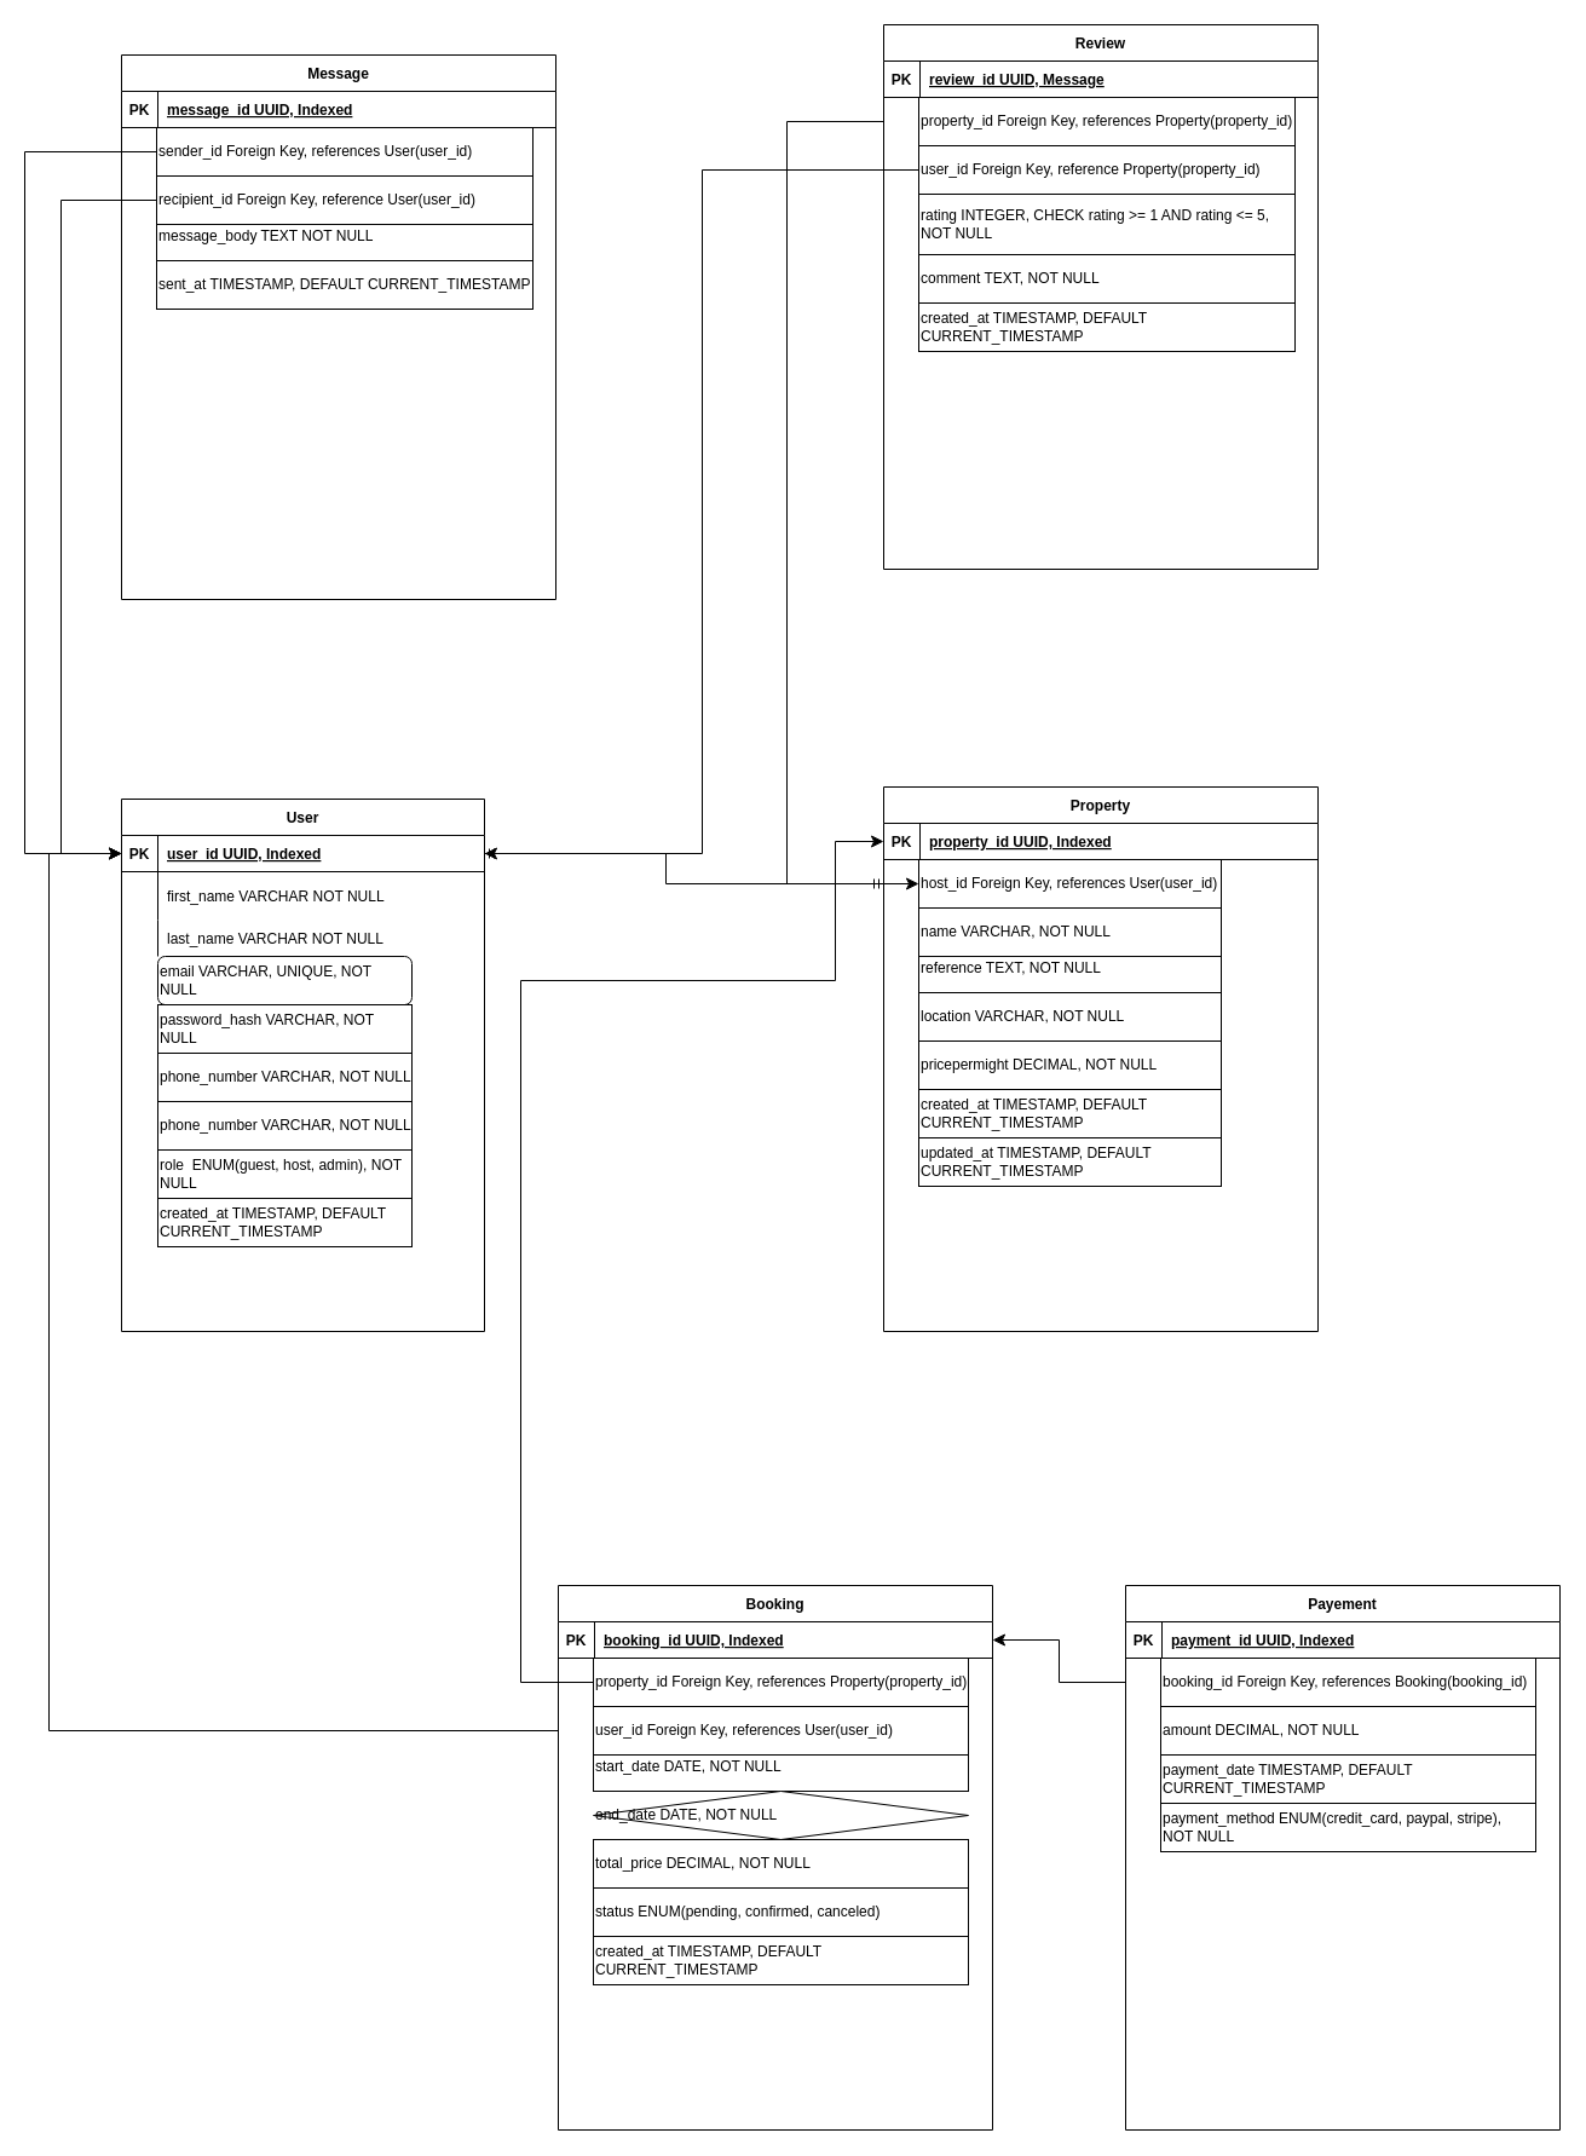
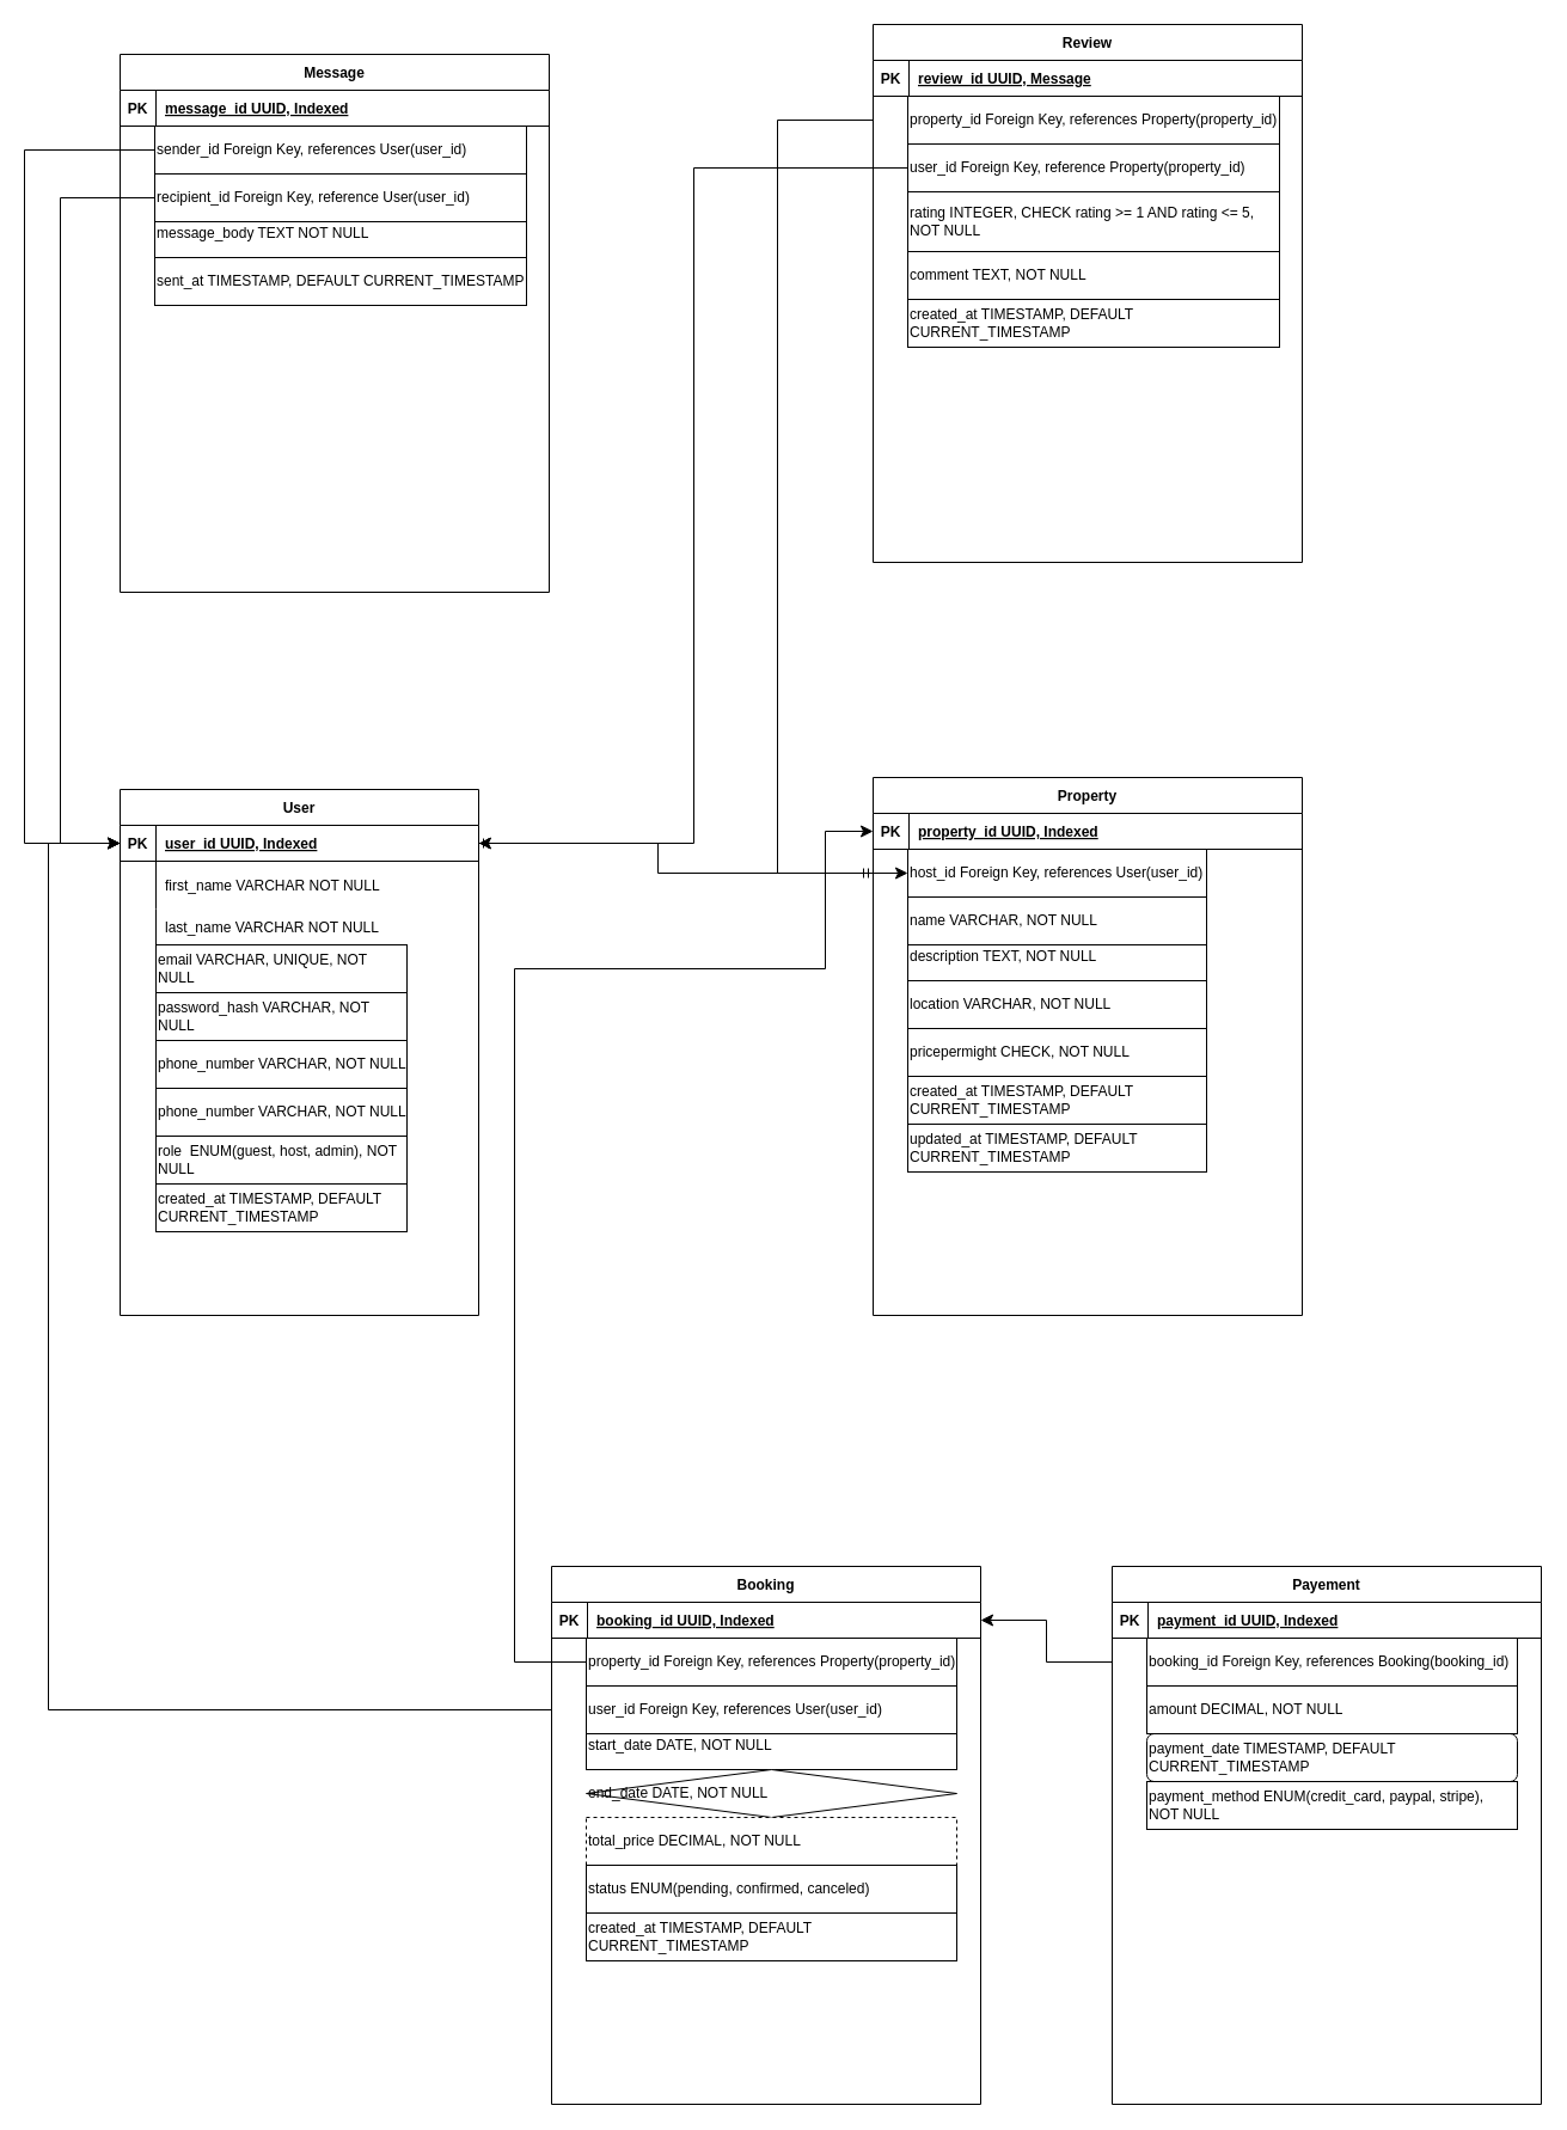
- <mxCell id="28" value="reference TEXT, NOT NULL" style="whiteSpace=wrap;html=1;align=left;" parent="1" vertex="1"><mxGeometry x="759" y="780" width="250" height="40" as="geometry" /></mxCell>
+ <mxCell id="28" value="description TEXT, NOT NULL" style="whiteSpace=wrap;html=1;align=left;" parent="1" vertex="1"><mxGeometry x="759" y="780" width="250" height="40" as="geometry" /></mxCell>
- <mxCell id="12" value="email VARCHAR, UNIQUE, NOT NULL" style="whiteSpace=wrap;html=1;align=left;rounded=1;" parent="1" vertex="1"><mxGeometry x="130" y="790" width="210" height="40" as="geometry" /></mxCell>
+ <mxCell id="12" value="email VARCHAR, UNIQUE, NOT NULL" style="whiteSpace=wrap;html=1;align=left;" parent="1" vertex="1"><mxGeometry x="130" y="790" width="210" height="40" as="geometry" /></mxCell>
- <mxCell id="30" value="pricepermight DECIMAL, NOT NULL" style="whiteSpace=wrap;html=1;align=left;" parent="1" vertex="1"><mxGeometry x="759" y="860" width="250" height="40" as="geometry" /></mxCell>
+ <mxCell id="30" value="pricepermight CHECK, NOT NULL" style="whiteSpace=wrap;html=1;align=left;" parent="1" vertex="1"><mxGeometry x="759" y="860" width="250" height="40" as="geometry" /></mxCell>
- <mxCell id="64" value="payment_date TIMESTAMP, DEFAULT CURRENT_TIMESTAMP" style="whiteSpace=wrap;html=1;align=left;" vertex="1" parent="1"><mxGeometry x="959" y="1450" width="310" height="40" as="geometry" /></mxCell>
+ <mxCell id="64" value="payment_date TIMESTAMP, DEFAULT CURRENT_TIMESTAMP" style="whiteSpace=wrap;html=1;align=left;rounded=1;" vertex="1" parent="1"><mxGeometry x="959" y="1450" width="310" height="40" as="geometry" /></mxCell>
- <mxCell id="48" value="total_price DECIMAL, NOT NULL" style="whiteSpace=wrap;html=1;align=left;" parent="1" vertex="1"><mxGeometry x="490" y="1520" width="310" height="40" as="geometry" /></mxCell>
+ <mxCell id="48" value="total_price DECIMAL, NOT NULL" style="whiteSpace=wrap;html=1;align=left;dashed=1;" parent="1" vertex="1"><mxGeometry x="490" y="1520" width="310" height="40" as="geometry" /></mxCell>
